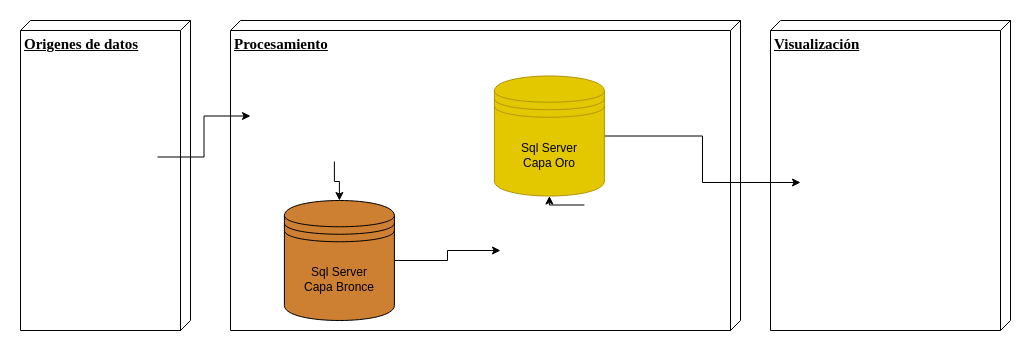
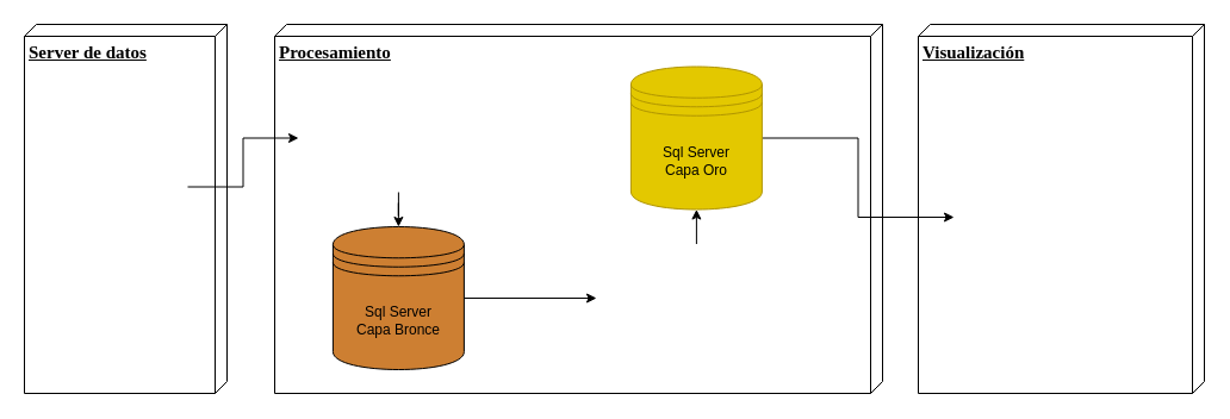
- <mxCell id="2" value="&lt;b&gt;&lt;font style=&quot;font-size: 15px;&quot;&gt;Origenes de datos&lt;/font&gt;&lt;/b&gt;" style="verticalAlign=top;align=left;spacingTop=8;spacingLeft=2;spacingRight=12;shape=cube;size=10;direction=south;fontStyle=4;html=1;rounded=0;shadow=0;comic=0;labelBackgroundColor=none;strokeWidth=1;fontFamily=Verdana;fontSize=12" parent="1" vertex="1"><mxGeometry x="20" y="20" width="170" height="310" as="geometry" /></mxCell>
+ <mxCell id="2" value="&lt;b&gt;&lt;font style=&quot;font-size: 15px;&quot;&gt;Server de datos&lt;/font&gt;&lt;/b&gt;" style="verticalAlign=top;align=left;spacingTop=8;spacingLeft=2;spacingRight=12;shape=cube;size=10;direction=south;fontStyle=4;html=1;rounded=0;shadow=0;comic=0;labelBackgroundColor=none;strokeWidth=1;fontFamily=Verdana;fontSize=12" parent="1" vertex="1"><mxGeometry x="20" y="20" width="170" height="310" as="geometry" /></mxCell>
- <mxCell id="15" value="Sql Server&lt;br&gt;Capa Oro" style="shape=datastore;whiteSpace=wrap;html=1;fillColor=#e3c800;strokeColor=#B09500;fontColor=#000000;" vertex="1" parent="1"><mxGeometry x="493.9" y="75.5" width="110" height="120" as="geometry" /></mxCell>
+ <mxCell id="15" value="Sql Server&lt;br&gt;Capa Oro" style="shape=datastore;whiteSpace=wrap;html=1;fillColor=#e3c800;strokeColor=#B09500;fontColor=#000000;" vertex="1" parent="1"><mxGeometry x="528.9" y="55.5" width="110" height="120" as="geometry" /></mxCell>
- <mxCell id="5" value="Sql Server&lt;br&gt;Capa Bronce" style="shape=datastore;whiteSpace=wrap;html=1;fillColor=#CD7F32;" vertex="1" parent="1"><mxGeometry x="283.9" y="200" width="110" height="120" as="geometry" /></mxCell>
+ <mxCell id="5" value="Sql Server&lt;br&gt;Capa Bronce" style="shape=datastore;whiteSpace=wrap;html=1;fillColor=#CD7F32;" vertex="1" parent="1"><mxGeometry x="278.9" y="190" width="110" height="120" as="geometry" /></mxCell>
